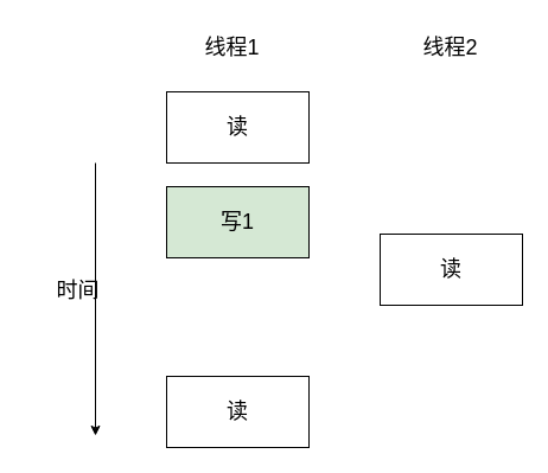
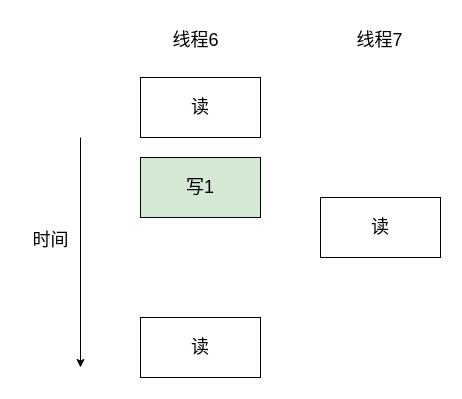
- <mxCell id="8" value="&lt;font style=&quot;font-size: 18px;&quot;&gt;线程1&lt;/font&gt;" style="text;html=1;align=center;verticalAlign=middle;resizable=0;points=[];autosize=1;strokeColor=none;fillColor=none;" vertex="1" parent="1"><mxGeometry x="160" y="20" width="70" height="40" as="geometry" /></mxCell>
+ <mxCell id="8" value="&lt;font style=&quot;font-size: 18px;&quot;&gt;线程6&lt;/font&gt;" style="text;html=1;align=center;verticalAlign=middle;resizable=0;points=[];autosize=1;strokeColor=none;fillColor=none;" vertex="1" parent="1"><mxGeometry x="160" y="20" width="70" height="40" as="geometry" /></mxCell>
- <mxCell id="9" value="&lt;font style=&quot;font-size: 18px;&quot;&gt;线程2&lt;/font&gt;" style="text;html=1;align=center;verticalAlign=middle;resizable=0;points=[];autosize=1;strokeColor=none;fillColor=none;" vertex="1" parent="1"><mxGeometry x="344" y="20" width="70" height="40" as="geometry" /></mxCell>
+ <mxCell id="9" value="&lt;font style=&quot;font-size: 18px;&quot;&gt;线程7&lt;/font&gt;" style="text;html=1;align=center;verticalAlign=middle;resizable=0;points=[];autosize=1;strokeColor=none;fillColor=none;" vertex="1" parent="1"><mxGeometry x="344" y="20" width="70" height="40" as="geometry" /></mxCell>
- <mxCell id="7" value="&lt;font style=&quot;font-size: 18px;&quot;&gt;时间&lt;/font&gt;" style="text;html=1;align=center;verticalAlign=middle;resizable=0;points=[];autosize=1;strokeColor=none;fillColor=none;" vertex="1" parent="1"><mxGeometry x="35" y="225" width="60" height="40" as="geometry" /></mxCell>
+ <mxCell id="7" value="&lt;font style=&quot;font-size: 18px;&quot;&gt;时间&lt;/font&gt;" style="text;html=1;align=center;verticalAlign=middle;resizable=0;points=[];autosize=1;strokeColor=none;fillColor=none;" vertex="1" parent="1"><mxGeometry x="20" y="220" width="60" height="40" as="geometry" /></mxCell>
